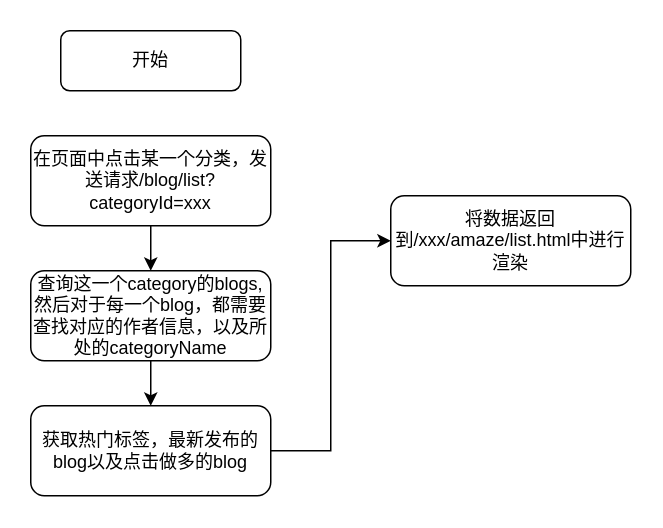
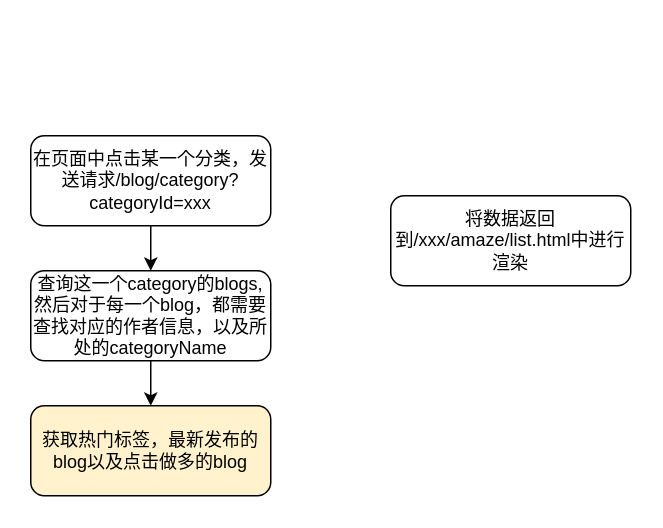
- <mxCell id="2" value="开始" style="rounded=1;whiteSpace=wrap;html=1;fontSize=12;glass=0;strokeWidth=1;shadow=0;" parent="1" vertex="1"><mxGeometry x="40" y="20" width="120" height="40" as="geometry" /></mxCell>
- <mxCell id="4" value="在页面中点击某一个分类，发送请求/blog/list?categoryId=xxx" style="rounded=1;whiteSpace=wrap;html=1;fontSize=12;glass=0;strokeWidth=1;shadow=0;" vertex="1" parent="1"><mxGeometry x="20" y="90" width="160" height="60" as="geometry" /></mxCell>
+ <mxCell id="4" value="在页面中点击某一个分类，发送请求/blog/category?categoryId=xxx" style="rounded=1;whiteSpace=wrap;html=1;fontSize=12;glass=0;strokeWidth=1;shadow=0;" vertex="1" parent="1"><mxGeometry x="20" y="90" width="160" height="60" as="geometry" /></mxCell>
- <mxCell id="7" style="edgeStyle=orthogonalEdgeStyle;rounded=0;orthogonalLoop=1;jettySize=auto;html=1;exitX=1;exitY=0.5;exitDx=0;exitDy=0;entryX=0;entryY=0.5;entryDx=0;entryDy=0;" edge="1" parent="1" source="8" target="9"><mxGeometry relative="1" as="geometry" /></mxCell>
- <mxCell id="8" value="获取热门标签，最新发布的blog以及点击做多的blog" style="rounded=1;whiteSpace=wrap;html=1;fontSize=12;glass=0;strokeWidth=1;shadow=0;" vertex="1" parent="1"><mxGeometry x="20" y="270" width="160" height="60" as="geometry" /></mxCell>
+ <mxCell id="8" value="获取热门标签，最新发布的blog以及点击做多的blog" style="rounded=1;whiteSpace=wrap;html=1;fontSize=12;glass=0;strokeWidth=1;shadow=0;fillColor=#fff2cc;" vertex="1" parent="1"><mxGeometry x="20" y="270" width="160" height="60" as="geometry" /></mxCell>
